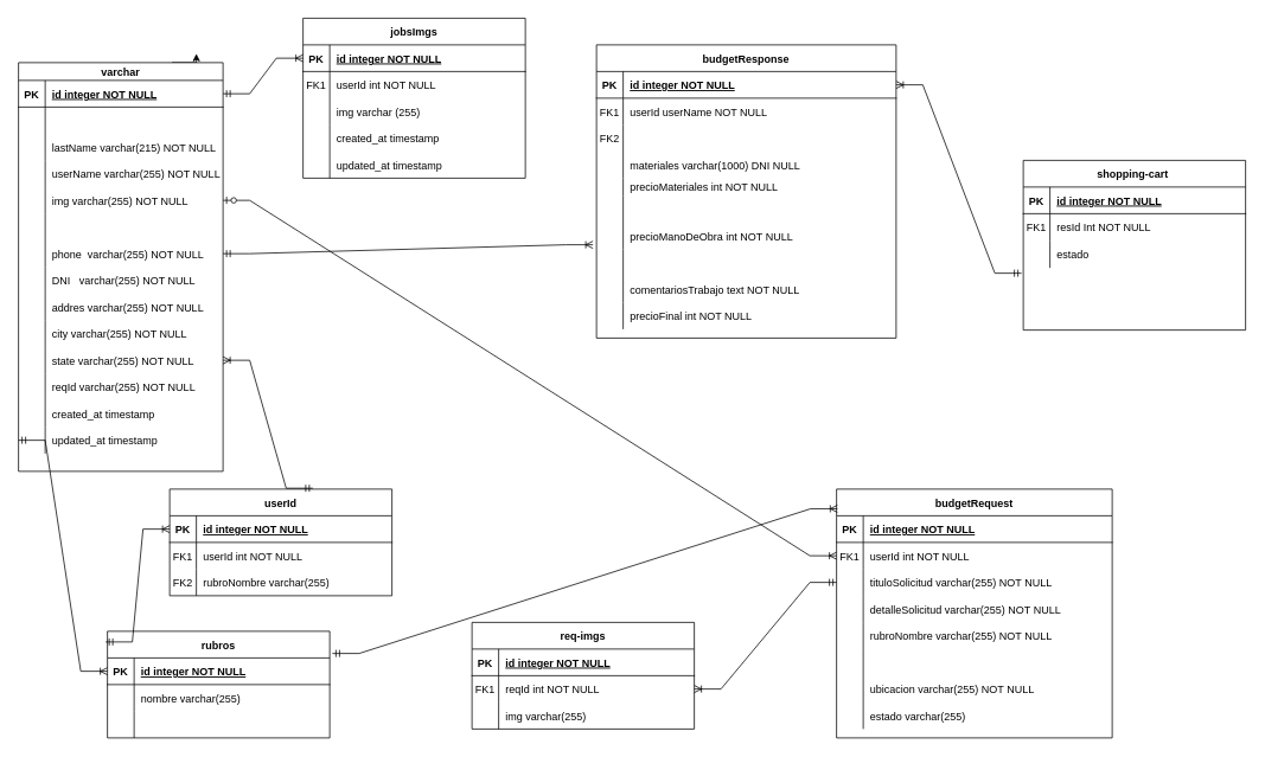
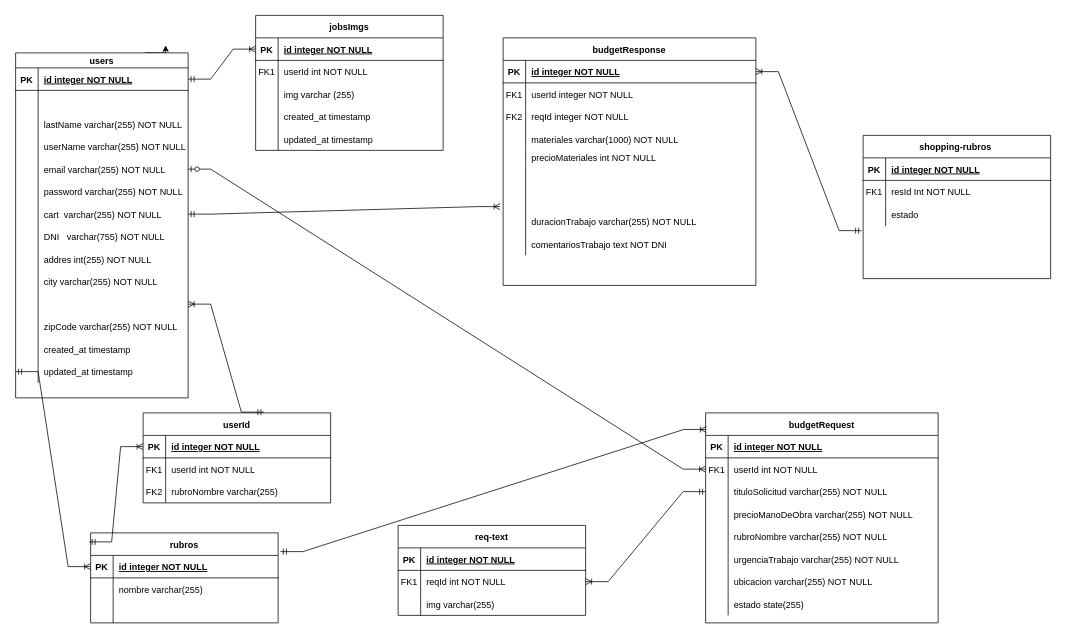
- <mxCell id="3" value="varchar" style="shape=table;startSize=20;container=1;collapsible=1;childLayout=tableLayout;fixedRows=1;rowLines=0;fontStyle=1;align=center;resizeLast=1;" parent="1" vertex="1"><mxGeometry x="20" y="70" width="230" height="460" as="geometry" /></mxCell>
+ <mxCell id="3" value="users" style="shape=table;startSize=20;container=1;collapsible=1;childLayout=tableLayout;fixedRows=1;rowLines=0;fontStyle=1;align=center;resizeLast=1;" parent="1" vertex="1"><mxGeometry x="20" y="70" width="230" height="460" as="geometry" /></mxCell>
- <mxCell id="102" value="userId userName NOT NULL" style="shape=partialRectangle;overflow=hidden;connectable=0;fillColor=none;top=0;left=0;bottom=0;right=0;align=left;spacingLeft=6;" parent="100" vertex="1"><mxGeometry x="30" width="307" height="30" as="geometry"><mxRectangle width="307" height="30" as="alternateBounds" /></mxGeometry></mxCell>
+ <mxCell id="102" value="userId integer NOT NULL" style="shape=partialRectangle;overflow=hidden;connectable=0;fillColor=none;top=0;left=0;bottom=0;right=0;align=left;spacingLeft=6;" parent="100" vertex="1"><mxGeometry x="30" width="307" height="30" as="geometry"><mxRectangle width="307" height="30" as="alternateBounds" /></mxGeometry></mxCell>
+ <mxCell id="105" value="reqId integer NOT NULL" style="shape=partialRectangle;overflow=hidden;connectable=0;fillColor=none;top=0;left=0;bottom=0;right=0;align=left;spacingLeft=6;" parent="103" vertex="1"><mxGeometry x="30" width="307" height="30" as="geometry"><mxRectangle width="307" height="30" as="alternateBounds" /></mxGeometry></mxCell>
- <mxCell id="11" value="lastName varchar(215) NOT NULL" style="shape=partialRectangle;overflow=hidden;connectable=0;fillColor=none;top=0;left=0;bottom=0;right=0;align=left;spacingLeft=6;" parent="9" vertex="1"><mxGeometry x="30" width="200" height="30" as="geometry"><mxRectangle width="200" height="30" as="alternateBounds" /></mxGeometry></mxCell>
+ <mxCell id="11" value="lastName varchar(255) NOT NULL" style="shape=partialRectangle;overflow=hidden;connectable=0;fillColor=none;top=0;left=0;bottom=0;right=0;align=left;spacingLeft=6;" parent="9" vertex="1"><mxGeometry x="30" width="200" height="30" as="geometry"><mxRectangle width="200" height="30" as="alternateBounds" /></mxGeometry></mxCell>
- <mxCell id="108" value="materiales varchar(1000) DNI NULL" style="shape=partialRectangle;overflow=hidden;connectable=0;fillColor=none;top=0;left=0;bottom=0;right=0;align=left;spacingLeft=6;" parent="106" vertex="1"><mxGeometry x="30" width="307" height="30" as="geometry"><mxRectangle width="307" height="30" as="alternateBounds" /></mxGeometry></mxCell>
+ <mxCell id="108" value="materiales varchar(1000) NOT NULL" style="shape=partialRectangle;overflow=hidden;connectable=0;fillColor=none;top=0;left=0;bottom=0;right=0;align=left;spacingLeft=6;" parent="106" vertex="1"><mxGeometry x="30" width="307" height="30" as="geometry"><mxRectangle width="307" height="30" as="alternateBounds" /></mxGeometry></mxCell>
- <mxCell id="127" value="shopping-cart " style="shape=table;startSize=30;container=1;collapsible=1;childLayout=tableLayout;fixedRows=1;rowLines=0;fontStyle=1;align=center;resizeLast=1;" parent="1" vertex="1"><mxGeometry x="1150" y="180" width="250" height="191" as="geometry" /></mxCell>
+ <mxCell id="127" value="shopping-rubros " style="shape=table;startSize=30;container=1;collapsible=1;childLayout=tableLayout;fixedRows=1;rowLines=0;fontStyle=1;align=center;resizeLast=1;" parent="1" vertex="1"><mxGeometry x="1150" y="180" width="250" height="191" as="geometry" /></mxCell>
- <mxCell id="17" value="img varchar(255) NOT NULL" style="shape=partialRectangle;overflow=hidden;connectable=0;fillColor=none;top=0;left=0;bottom=0;right=0;align=left;spacingLeft=6;" parent="15" vertex="1"><mxGeometry x="30" width="200" height="30" as="geometry"><mxRectangle width="200" height="30" as="alternateBounds" /></mxGeometry></mxCell>
+ <mxCell id="17" value="email varchar(255) NOT NULL" style="shape=partialRectangle;overflow=hidden;connectable=0;fillColor=none;top=0;left=0;bottom=0;right=0;align=left;spacingLeft=6;" parent="15" vertex="1"><mxGeometry x="30" width="200" height="30" as="geometry"><mxRectangle width="200" height="30" as="alternateBounds" /></mxGeometry></mxCell>
+ <mxCell id="20" value="password varchar(255) NOT NULL" style="shape=partialRectangle;overflow=hidden;connectable=0;fillColor=none;top=0;left=0;bottom=0;right=0;align=left;spacingLeft=6;" parent="18" vertex="1"><mxGeometry x="30" width="200" height="30" as="geometry"><mxRectangle width="200" height="30" as="alternateBounds" /></mxGeometry></mxCell>
- <mxCell id="116" value="precioManoDeObra int NOT NULL" style="shape=partialRectangle;overflow=hidden;connectable=0;fillColor=none;top=0;left=0;bottom=0;right=0;align=left;spacingLeft=6;" parent="114" vertex="1"><mxGeometry x="30" width="307" height="30" as="geometry"><mxRectangle width="307" height="30" as="alternateBounds" /></mxGeometry></mxCell>
- <mxCell id="23" value="phone  varchar(255) NOT NULL" style="shape=partialRectangle;overflow=hidden;connectable=0;fillColor=none;top=0;left=0;bottom=0;right=0;align=left;spacingLeft=6;" parent="21" vertex="1"><mxGeometry x="30" width="200" height="30" as="geometry"><mxRectangle width="200" height="30" as="alternateBounds" /></mxGeometry></mxCell>
+ <mxCell id="23" value="cart  varchar(255) NOT NULL" style="shape=partialRectangle;overflow=hidden;connectable=0;fillColor=none;top=0;left=0;bottom=0;right=0;align=left;spacingLeft=6;" parent="21" vertex="1"><mxGeometry x="30" width="200" height="30" as="geometry"><mxRectangle width="200" height="30" as="alternateBounds" /></mxGeometry></mxCell>
+ <mxCell id="119" value="duracionTrabajo varchar(255) NOT NULL" style="shape=partialRectangle;overflow=hidden;connectable=0;fillColor=none;top=0;left=0;bottom=0;right=0;align=left;spacingLeft=6;" parent="117" vertex="1"><mxGeometry x="30" width="307" height="30" as="geometry"><mxRectangle width="307" height="30" as="alternateBounds" /></mxGeometry></mxCell>
- <mxCell id="26" value="DNI   varchar(255) NOT NULL" style="shape=partialRectangle;overflow=hidden;connectable=0;fillColor=none;top=0;left=0;bottom=0;right=0;align=left;spacingLeft=6;" parent="24" vertex="1"><mxGeometry x="30" width="200" height="30" as="geometry"><mxRectangle width="200" height="30" as="alternateBounds" /></mxGeometry></mxCell>
+ <mxCell id="26" value="DNI   varchar(755) NOT NULL" style="shape=partialRectangle;overflow=hidden;connectable=0;fillColor=none;top=0;left=0;bottom=0;right=0;align=left;spacingLeft=6;" parent="24" vertex="1"><mxGeometry x="30" width="200" height="30" as="geometry"><mxRectangle width="200" height="30" as="alternateBounds" /></mxGeometry></mxCell>
- <mxCell id="122" value="comentariosTrabajo text NOT NULL" style="shape=partialRectangle;overflow=hidden;connectable=0;fillColor=none;top=0;left=0;bottom=0;right=0;align=left;spacingLeft=6;" parent="120" vertex="1"><mxGeometry x="30" width="307" height="30" as="geometry"><mxRectangle width="307" height="30" as="alternateBounds" /></mxGeometry></mxCell>
+ <mxCell id="122" value="comentariosTrabajo text NOT DNI" style="shape=partialRectangle;overflow=hidden;connectable=0;fillColor=none;top=0;left=0;bottom=0;right=0;align=left;spacingLeft=6;" parent="120" vertex="1"><mxGeometry x="30" width="307" height="30" as="geometry"><mxRectangle width="307" height="30" as="alternateBounds" /></mxGeometry></mxCell>
- <mxCell id="29" value="addres varchar(255) NOT NULL" style="shape=partialRectangle;overflow=hidden;connectable=0;fillColor=none;top=0;left=0;bottom=0;right=0;align=left;spacingLeft=6;" vertex="1" parent="27"><mxGeometry x="30" width="200" height="30" as="geometry"><mxRectangle width="200" height="30" as="alternateBounds" /></mxGeometry></mxCell>
+ <mxCell id="29" value="addres int(255) NOT NULL" style="shape=partialRectangle;overflow=hidden;connectable=0;fillColor=none;top=0;left=0;bottom=0;right=0;align=left;spacingLeft=6;" vertex="1" parent="27"><mxGeometry x="30" width="200" height="30" as="geometry"><mxRectangle width="200" height="30" as="alternateBounds" /></mxGeometry></mxCell>
- <mxCell id="125" value="precioFinal int NOT NULL" style="shape=partialRectangle;overflow=hidden;connectable=0;fillColor=none;top=0;left=0;bottom=0;right=0;align=left;spacingLeft=6;" parent="123" vertex="1"><mxGeometry x="30" width="307" height="30" as="geometry"><mxRectangle width="307" height="30" as="alternateBounds" /></mxGeometry></mxCell>
- <mxCell id="35" value="state varchar(255) NOT NULL" style="shape=partialRectangle;overflow=hidden;connectable=0;fillColor=none;top=0;left=0;bottom=0;right=0;align=left;spacingLeft=6;" vertex="1" parent="33"><mxGeometry x="30" width="200" height="30" as="geometry"><mxRectangle width="200" height="30" as="alternateBounds" /></mxGeometry></mxCell>
- <mxCell id="38" value="reqId varchar(255) NOT NULL" style="shape=partialRectangle;overflow=hidden;connectable=0;fillColor=none;top=0;left=0;bottom=0;right=0;align=left;spacingLeft=6;" vertex="1" parent="36"><mxGeometry x="30" width="200" height="30" as="geometry"><mxRectangle width="200" height="30" as="alternateBounds" /></mxGeometry></mxCell>
+ <mxCell id="38" value="zipCode varchar(255) NOT NULL" style="shape=partialRectangle;overflow=hidden;connectable=0;fillColor=none;top=0;left=0;bottom=0;right=0;align=left;spacingLeft=6;" vertex="1" parent="36"><mxGeometry x="30" width="200" height="30" as="geometry"><mxRectangle width="200" height="30" as="alternateBounds" /></mxGeometry></mxCell>
- <mxCell id="83" value="detalleSolicitud varchar(255) NOT NULL" style="shape=partialRectangle;overflow=hidden;connectable=0;fillColor=none;top=0;left=0;bottom=0;right=0;align=left;spacingLeft=6;" parent="81" vertex="1"><mxGeometry x="30" width="280" height="30" as="geometry"><mxRectangle width="280" height="30" as="alternateBounds" /></mxGeometry></mxCell>
+ <mxCell id="83" value="precioManoDeObra varchar(255) NOT NULL" style="shape=partialRectangle;overflow=hidden;connectable=0;fillColor=none;top=0;left=0;bottom=0;right=0;align=left;spacingLeft=6;" parent="81" vertex="1"><mxGeometry x="30" width="280" height="30" as="geometry"><mxRectangle width="280" height="30" as="alternateBounds" /></mxGeometry></mxCell>
- <mxCell id="61" value="req-imgs" style="shape=table;startSize=30;container=1;collapsible=1;childLayout=tableLayout;fixedRows=1;rowLines=0;fontStyle=1;align=center;resizeLast=1;" parent="1" vertex="1"><mxGeometry x="530" y="700" width="250" height="120" as="geometry" /></mxCell>
+ <mxCell id="61" value="req-text" style="shape=table;startSize=30;container=1;collapsible=1;childLayout=tableLayout;fixedRows=1;rowLines=0;fontStyle=1;align=center;resizeLast=1;" parent="1" vertex="1"><mxGeometry x="530" y="700" width="250" height="120" as="geometry" /></mxCell>
+ <mxCell id="89" value="urgenciaTrabajo varchar(255) NOT NULL" style="shape=partialRectangle;overflow=hidden;connectable=0;fillColor=none;top=0;left=0;bottom=0;right=0;align=left;spacingLeft=6;" parent="87" vertex="1"><mxGeometry x="30" width="280" height="30" as="geometry"><mxRectangle width="280" height="30" as="alternateBounds" /></mxGeometry></mxCell>
- <mxCell id="95" value="estado varchar(255)" style="shape=partialRectangle;overflow=hidden;connectable=0;fillColor=none;top=0;left=0;bottom=0;right=0;align=left;spacingLeft=6;" vertex="1" parent="93"><mxGeometry x="30" width="280" height="30" as="geometry"><mxRectangle width="280" height="30" as="alternateBounds" /></mxGeometry></mxCell>
+ <mxCell id="95" value="estado state(255)" style="shape=partialRectangle;overflow=hidden;connectable=0;fillColor=none;top=0;left=0;bottom=0;right=0;align=left;spacingLeft=6;" vertex="1" parent="93"><mxGeometry x="30" width="280" height="30" as="geometry"><mxRectangle width="280" height="30" as="alternateBounds" /></mxGeometry></mxCell>
